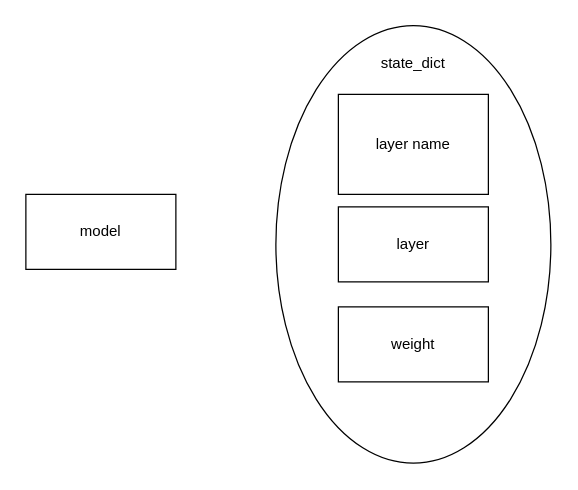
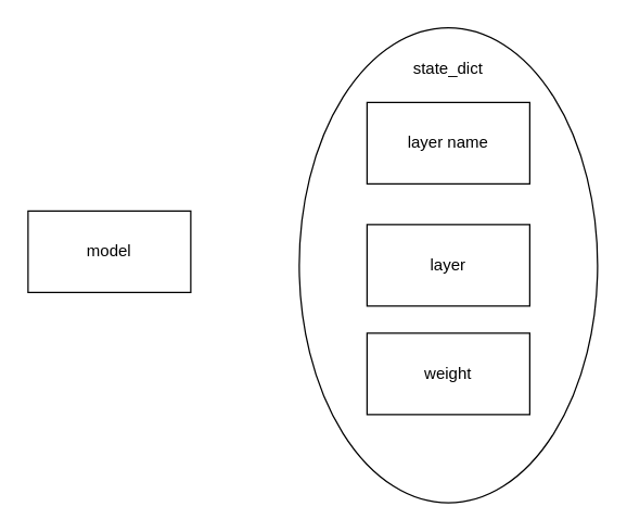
- <mxCell id="4" value="layer name" style="rounded=0;whiteSpace=wrap;html=1;" parent="1" vertex="1"><mxGeometry x="270" y="75" width="120" height="80" as="geometry" /></mxCell>
+ <mxCell id="4" value="layer name" style="rounded=0;whiteSpace=wrap;html=1;" parent="1" vertex="1"><mxGeometry x="270" y="75" width="120" height="60" as="geometry" /></mxCell>
